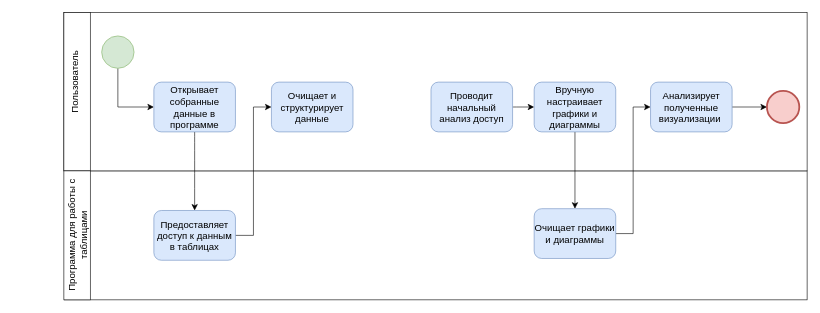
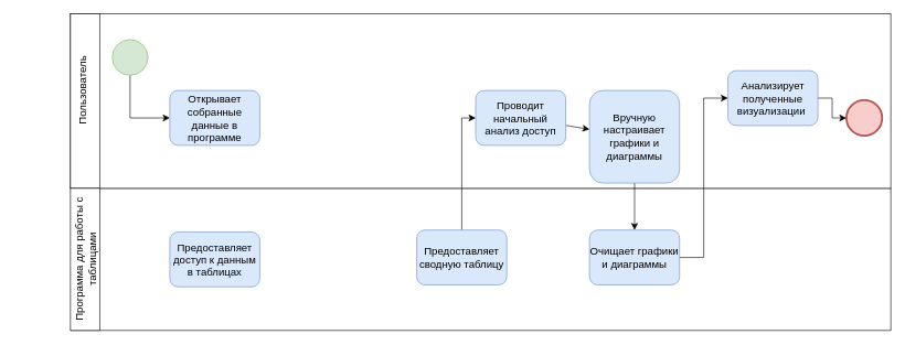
- <mxCell id="16" value="Очищает и структурирует данные" style="rounded=1;whiteSpace=wrap;html=1;fontSize=16;fillColor=#dae8fc;strokeColor=#6c8ebf;" parent="1" vertex="1"><mxGeometry x="452" y="136" width="136" height="83" as="geometry" /></mxCell>
- <mxCell id="24" value="Вручную настраивает графики и диаграммы" style="rounded=1;whiteSpace=wrap;html=1;fontSize=16;fillColor=#dae8fc;strokeColor=#6c8ebf;" parent="1" vertex="1"><mxGeometry x="890" y="136" width="136" height="83" as="geometry" /></mxCell>
+ <mxCell id="24" value="Вручную настраивает графики и диаграммы" style="rounded=1;whiteSpace=wrap;html=1;fontSize=16;fillColor=#dae8fc;strokeColor=#6c8ebf;" parent="1" vertex="1"><mxGeometry x="890" y="136" width="136" height="140" as="geometry" /></mxCell>
- <mxCell id="25" value="Анализирует полученные визуализации&amp;nbsp;" style="rounded=1;whiteSpace=wrap;html=1;fontSize=16;fillColor=#dae8fc;strokeColor=#6c8ebf;" parent="1" vertex="1"><mxGeometry x="1084" y="136" width="136" height="83" as="geometry" /></mxCell>
+ <mxCell id="25" value="Анализирует полученные визуализации&amp;nbsp;" style="rounded=1;whiteSpace=wrap;html=1;fontSize=16;fillColor=#dae8fc;strokeColor=#6c8ebf;" parent="1" vertex="1"><mxGeometry x="1099" y="106" width="136" height="83" as="geometry" /></mxCell>
+ <mxCell id="17" style="edgeStyle=orthogonalEdgeStyle;rounded=0;orthogonalLoop=1;jettySize=auto;html=1;entryX=0;entryY=0.5;entryDx=0;entryDy=0;fontSize=12;startSize=8;endSize=8;" parent="1" source="18" target="21" edge="1"><mxGeometry relative="1" as="geometry" /></mxCell>
- <mxCell id="12" style="edgeStyle=none;curved=1;rounded=0;orthogonalLoop=1;jettySize=auto;html=1;entryX=0.5;entryY=0;entryDx=0;entryDy=0;fontSize=12;startSize=8;endSize=8;" parent="1" source="13" target="15" edge="1"><mxGeometry relative="1" as="geometry" /></mxCell>
- <mxCell id="14" style="edgeStyle=orthogonalEdgeStyle;rounded=0;orthogonalLoop=1;jettySize=auto;html=1;entryX=0;entryY=0.5;entryDx=0;entryDy=0;fontSize=12;startSize=8;endSize=8;" parent="1" source="15" target="16" edge="1"><mxGeometry relative="1" as="geometry" /></mxCell>
+ <mxCell id="18" value="Предоставляет сводную таблицу" style="rounded=1;whiteSpace=wrap;html=1;fontSize=16;fillColor=#dae8fc;strokeColor=#6c8ebf;" parent="1" vertex="1"><mxGeometry x="629" y="347" width="136" height="83" as="geometry" /></mxCell>
